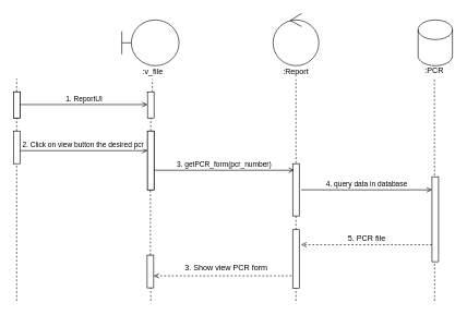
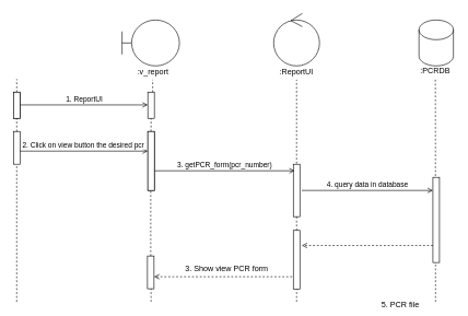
- <mxCell id="8" value=":v_file" style="text;align=center;fontStyle=0;verticalAlign=middle;spacingLeft=3;spacingRight=3;strokeColor=none;rotatable=0;points=[[0,0.5],[1,0.5]];portConstraint=eastwest;" parent="1" vertex="1"><mxGeometry x="193.25" y="95" width="80" height="26" as="geometry" /></mxCell>
+ <mxCell id="8" value=":v_report" style="text;align=center;fontStyle=0;verticalAlign=middle;spacingLeft=3;spacingRight=3;strokeColor=none;rotatable=0;points=[[0,0.5],[1,0.5]];portConstraint=eastwest;" parent="1" vertex="1"><mxGeometry x="193.25" y="95" width="80" height="26" as="geometry" /></mxCell>
- <mxCell id="9" value=":Report" style="text;align=center;fontStyle=0;verticalAlign=middle;spacingLeft=3;spacingRight=3;strokeColor=none;rotatable=0;points=[[0,0.5],[1,0.5]];portConstraint=eastwest;" parent="1" vertex="1"><mxGeometry x="412" y="95" width="80" height="26" as="geometry" /></mxCell>
+ <mxCell id="9" value=":ReportUI" style="text;align=center;fontStyle=0;verticalAlign=middle;spacingLeft=3;spacingRight=3;strokeColor=none;rotatable=0;points=[[0,0.5],[1,0.5]];portConstraint=eastwest;" parent="1" vertex="1"><mxGeometry x="412" y="95" width="80" height="26" as="geometry" /></mxCell>
- <mxCell id="10" value=":PCR" style="text;align=center;fontStyle=0;verticalAlign=middle;spacingLeft=3;spacingRight=3;strokeColor=none;rotatable=0;points=[[0,0.5],[1,0.5]];portConstraint=eastwest;" parent="1" vertex="1"><mxGeometry x="638.75" y="94" width="50" height="26" as="geometry" /></mxCell>
+ <mxCell id="10" value=":PCRDB" style="text;align=center;fontStyle=0;verticalAlign=middle;spacingLeft=3;spacingRight=3;strokeColor=none;rotatable=0;points=[[0,0.5],[1,0.5]];portConstraint=eastwest;" parent="1" vertex="1"><mxGeometry x="638.75" y="94" width="50" height="26" as="geometry" /></mxCell>
- <mxCell id="22" value="5. PCR file " style="text;html=1;align=center;verticalAlign=middle;resizable=0;points=[];autosize=1;" parent="1" vertex="1"><mxGeometry x="525" y="355" width="70" height="20" as="geometry" /></mxCell>
+ <mxCell id="22" value="5. PCR file " style="text;html=1;align=center;verticalAlign=middle;resizable=0;points=[];autosize=1;" parent="1" vertex="1"><mxGeometry x="575" y="455" width="70" height="20" as="geometry" /></mxCell>
